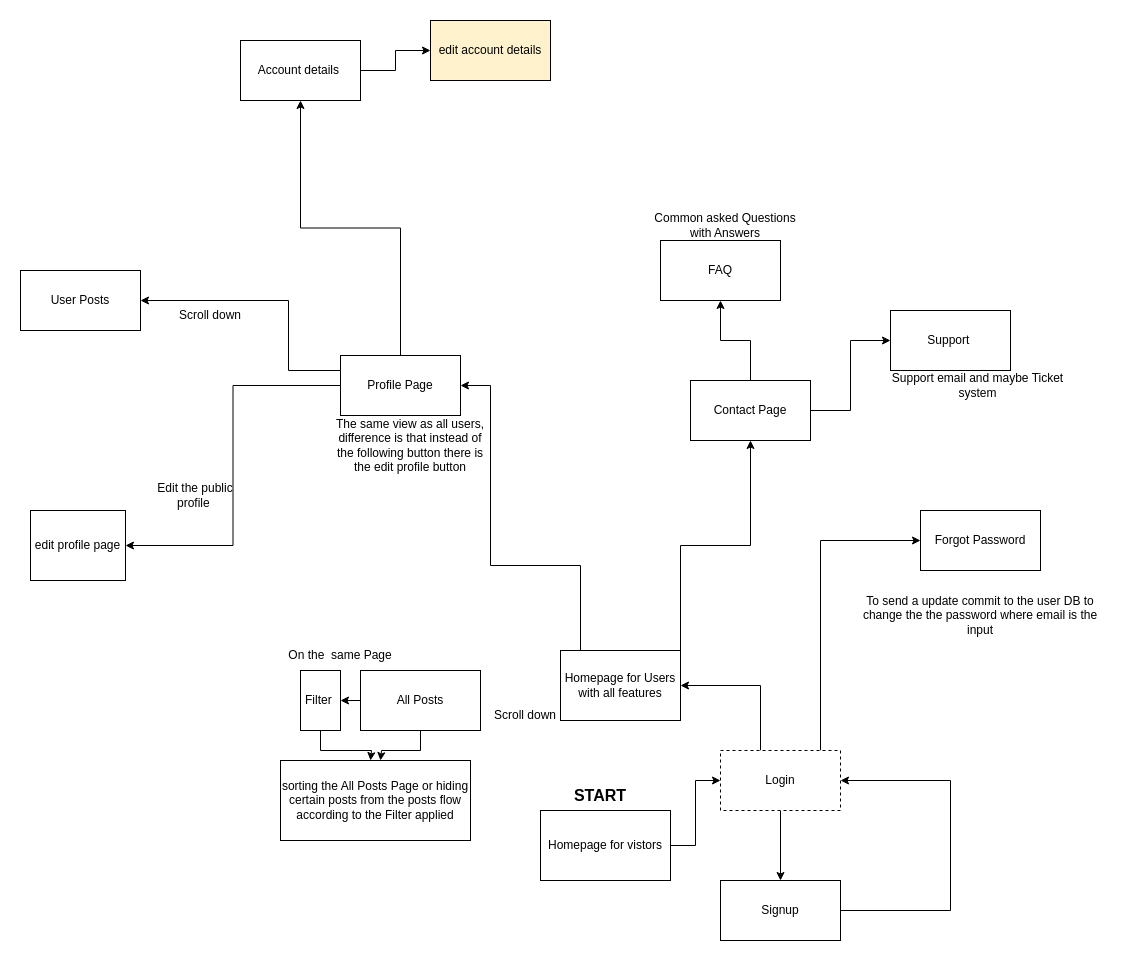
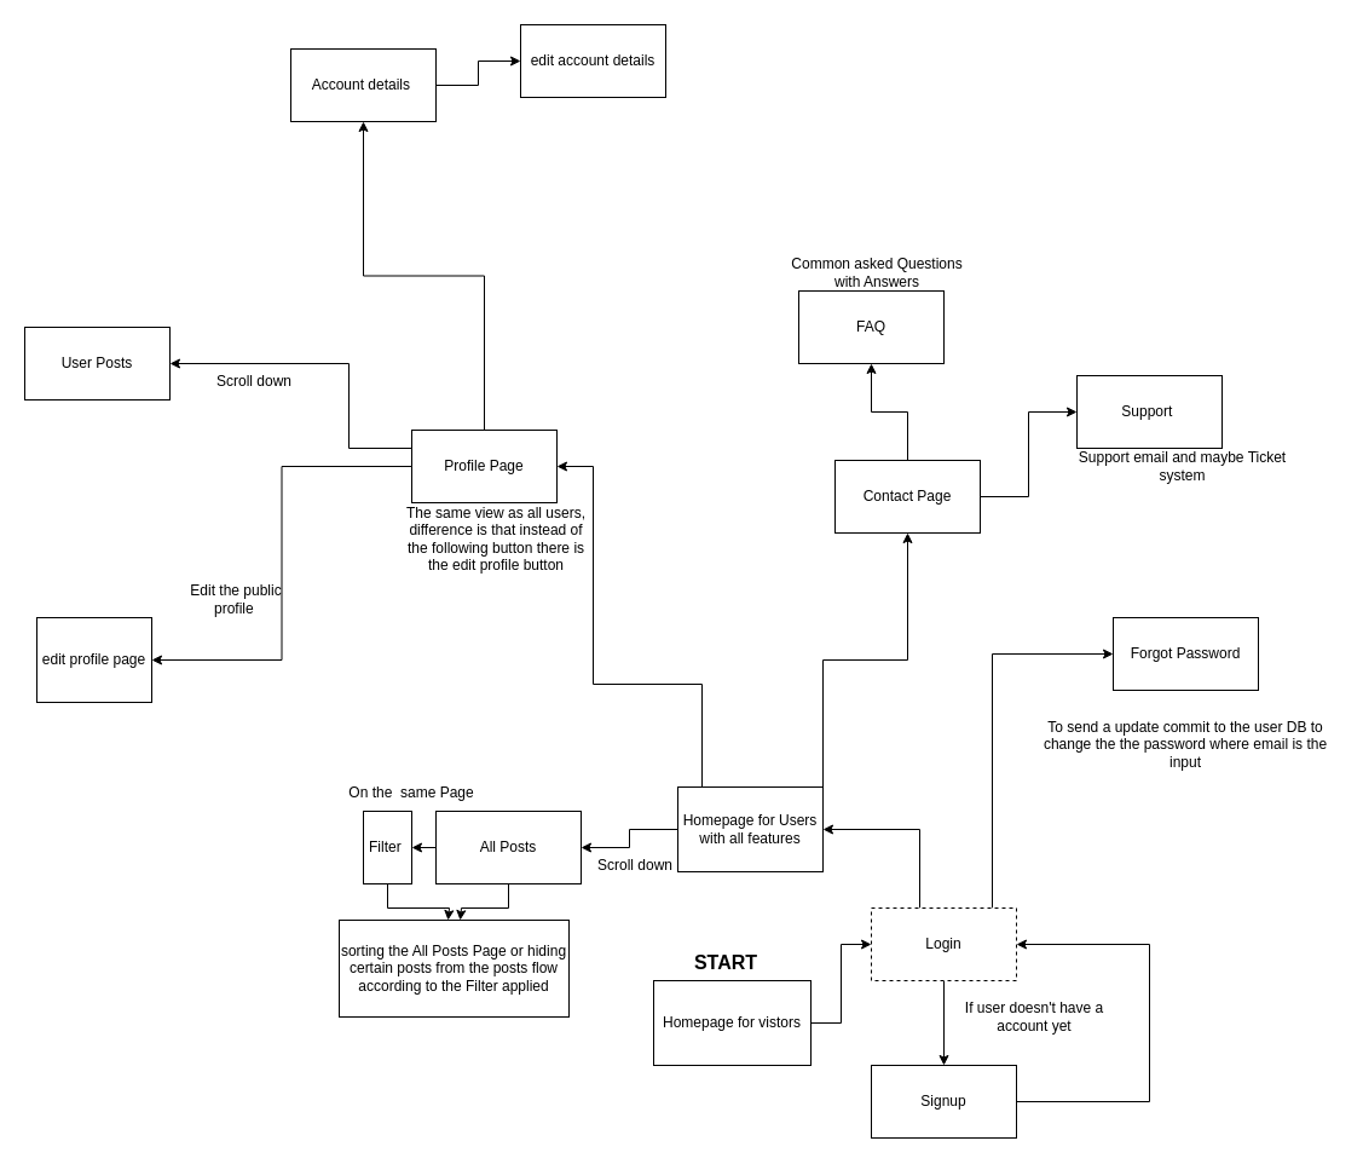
- <mxCell id="44" value="edit account details" style="rounded=0;whiteSpace=wrap;html=1;fillColor=#fff2cc;" vertex="1" parent="1"><mxGeometry x="430" y="20" width="120" height="60" as="geometry" /></mxCell>
+ <mxCell id="44" value="edit account details" style="rounded=0;whiteSpace=wrap;html=1;" vertex="1" parent="1"><mxGeometry x="430" y="20" width="120" height="60" as="geometry" /></mxCell>
+ <mxCell id="11" style="edgeStyle=orthogonalEdgeStyle;rounded=0;orthogonalLoop=1;jettySize=auto;html=1;entryX=1;entryY=0.5;entryDx=0;entryDy=0;" parent="1" source="14" target="17" edge="1"><mxGeometry relative="1" as="geometry" /></mxCell>
+ <mxCell id="10" value="If user doesn't have a account yet" style="text;html=1;strokeColor=none;fillColor=none;align=center;verticalAlign=middle;whiteSpace=wrap;rounded=0;" parent="1" vertex="1"><mxGeometry x="790" y="825" width="130" height="30" as="geometry" /></mxCell>
